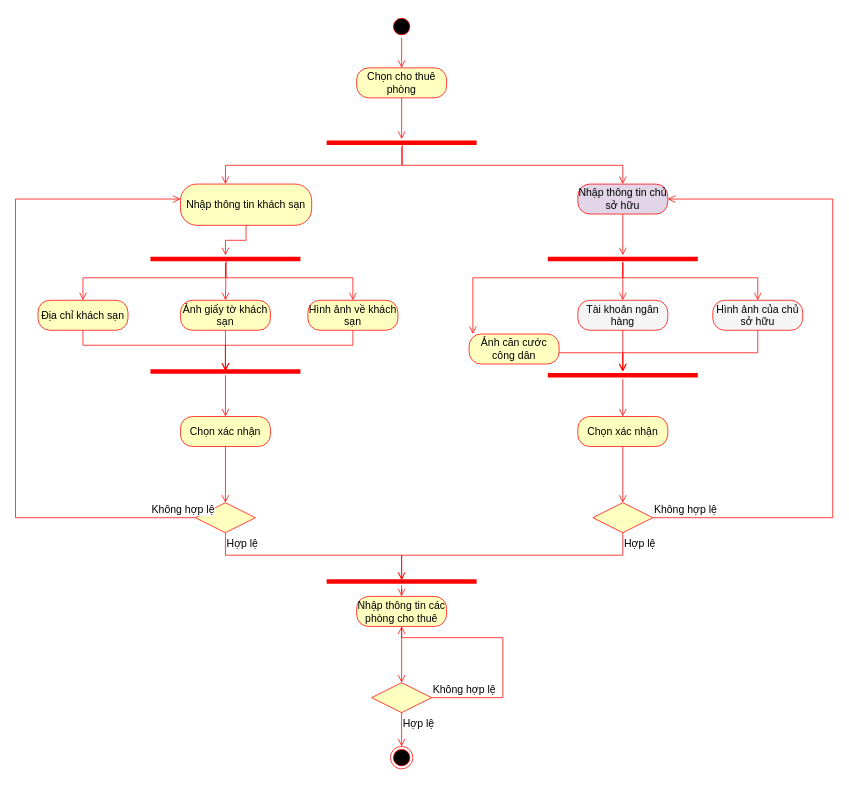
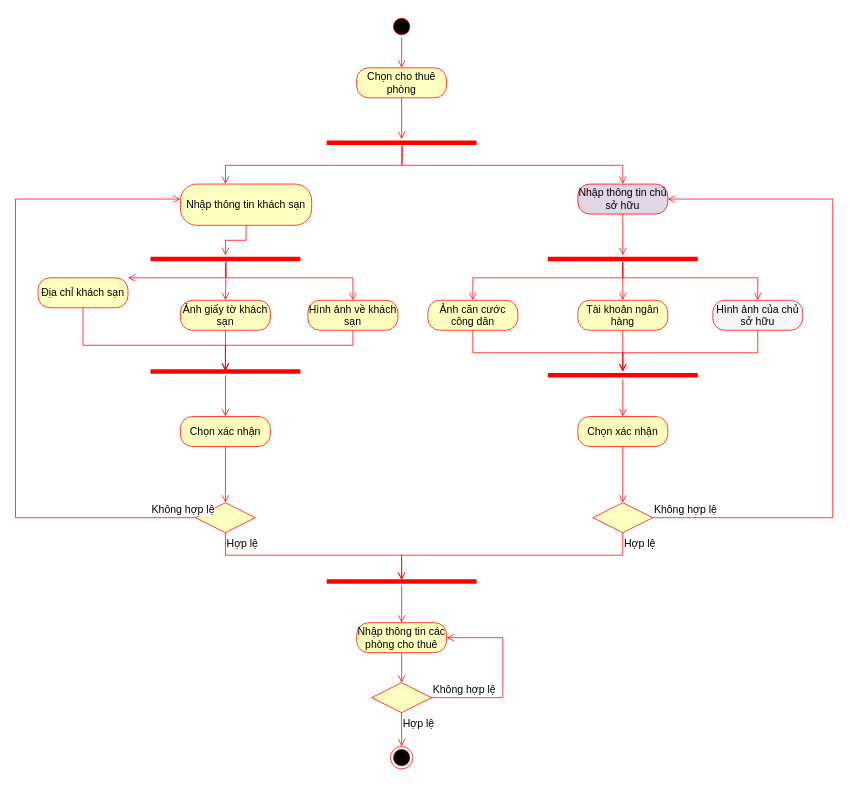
- <mxCell id="15" value="Địa chỉ khách sạn" style="rounded=1;whiteSpace=wrap;html=1;arcSize=40;fontColor=#000000;fillColor=#ffffc0;strokeColor=#ff0000;fontSize=14;" vertex="1" parent="1"><mxGeometry x="50" y="400" width="120" height="40" as="geometry" /></mxCell>
+ <mxCell id="15" value="Địa chỉ khách sạn" style="rounded=1;whiteSpace=wrap;html=1;arcSize=40;fontColor=#000000;fillColor=#ffffc0;strokeColor=#ff0000;fontSize=14;" vertex="1" parent="1"><mxGeometry x="50" y="370" width="120" height="40" as="geometry" /></mxCell>
- <mxCell id="29" value="Tài khoản ngân hàng" style="rounded=1;whiteSpace=wrap;html=1;arcSize=40;fontColor=#000000;fillColor=#f5f5f5;strokeColor=#ff0000;fontSize=14;" vertex="1" parent="1"><mxGeometry x="770" y="400" width="120" height="40" as="geometry" /></mxCell>
+ <mxCell id="29" value="Tài khoản ngân hàng" style="rounded=1;whiteSpace=wrap;html=1;arcSize=40;fontColor=#000000;fillColor=#ffffc0;strokeColor=#ff0000;fontSize=14;" vertex="1" parent="1"><mxGeometry x="770" y="400" width="120" height="40" as="geometry" /></mxCell>
- <mxCell id="27" value="Ảnh căn cước công dân" style="rounded=1;whiteSpace=wrap;html=1;arcSize=40;fontColor=#000000;fillColor=#ffffc0;strokeColor=#ff0000;fontSize=14;" vertex="1" parent="1"><mxGeometry x="625" y="445" width="120" height="40" as="geometry" /></mxCell>
+ <mxCell id="27" value="Ảnh căn cước công dân" style="rounded=1;whiteSpace=wrap;html=1;arcSize=40;fontColor=#000000;fillColor=#ffffc0;strokeColor=#ff0000;fontSize=14;" vertex="1" parent="1"><mxGeometry x="570" y="400" width="120" height="40" as="geometry" /></mxCell>
- <mxCell id="49" value="Nhập thông tin các phòng cho thuê" style="rounded=1;whiteSpace=wrap;html=1;arcSize=40;fontColor=#000000;fillColor=#ffffc0;strokeColor=#ff0000;fontSize=14;" vertex="1" parent="1"><mxGeometry x="475" y="795" width="120" height="40" as="geometry" /></mxCell>
+ <mxCell id="49" value="Nhập thông tin các phòng cho thuê" style="rounded=1;whiteSpace=wrap;html=1;arcSize=40;fontColor=#000000;fillColor=#ffffc0;strokeColor=#ff0000;fontSize=14;" vertex="1" parent="1"><mxGeometry x="475" y="830" width="120" height="40" as="geometry" /></mxCell>
